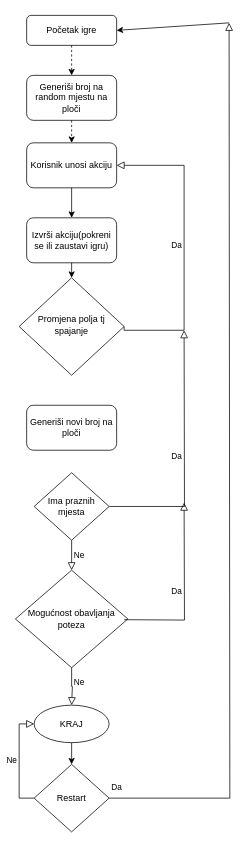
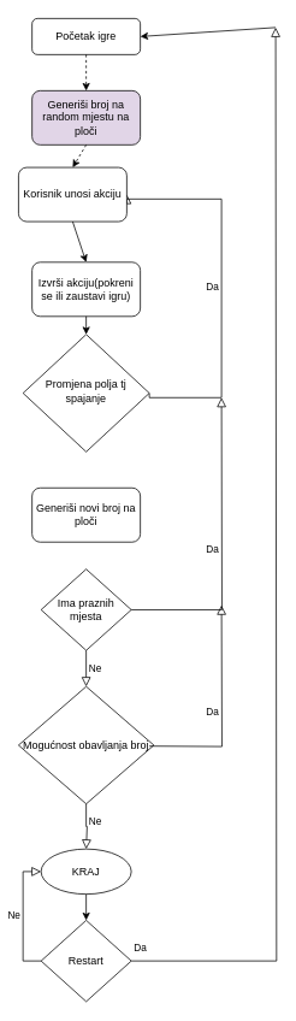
- <mxCell id="5" value="Generiši broj na random mjestu na ploči" style="rounded=1;whiteSpace=wrap;html=1;fontSize=12;glass=0;strokeWidth=1;shadow=0;" vertex="1" parent="1"><mxGeometry x="35" y="100" width="120" height="60" as="geometry" /></mxCell>
+ <mxCell id="5" value="Generiši broj na random mjestu na ploči" style="rounded=1;whiteSpace=wrap;html=1;fontSize=12;glass=0;strokeWidth=1;shadow=0;fillColor=#e1d5e7;" vertex="1" parent="1"><mxGeometry x="35" y="100" width="120" height="60" as="geometry" /></mxCell>
- <mxCell id="7" value="Korisnik unosi akciju" style="rounded=1;whiteSpace=wrap;html=1;" vertex="1" parent="1"><mxGeometry x="35" y="190" width="120" height="60" as="geometry" /></mxCell>
+ <mxCell id="7" value="Korisnik unosi akciju" style="rounded=1;whiteSpace=wrap;html=1;" vertex="1" parent="1"><mxGeometry x="20" y="185" width="120" height="60" as="geometry" /></mxCell>
- <mxCell id="16" value="Mogućnost obavljanja poteza" style="rhombus;whiteSpace=wrap;html=1;" vertex="1" parent="1"><mxGeometry x="20" y="760" width="150" height="130" as="geometry" /></mxCell>
+ <mxCell id="16" value="Mogućnost obavljanja broj" style="rhombus;whiteSpace=wrap;html=1;" vertex="1" parent="1"><mxGeometry x="20" y="760" width="150" height="130" as="geometry" /></mxCell>
